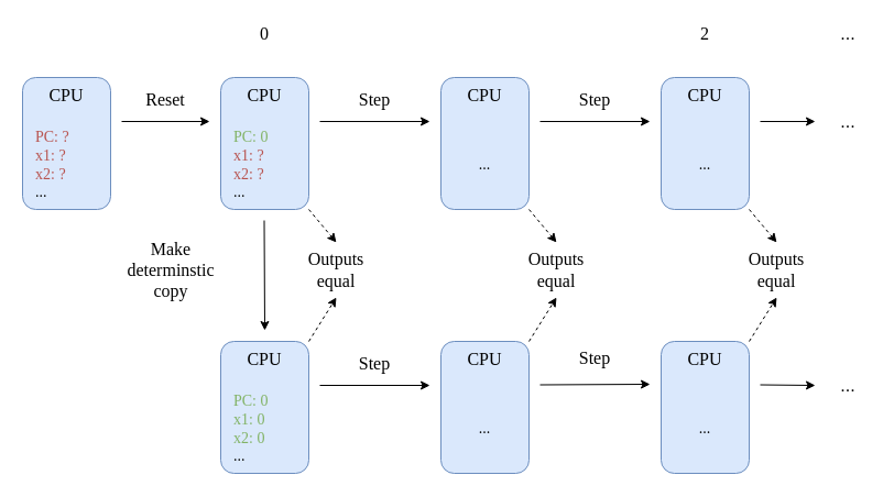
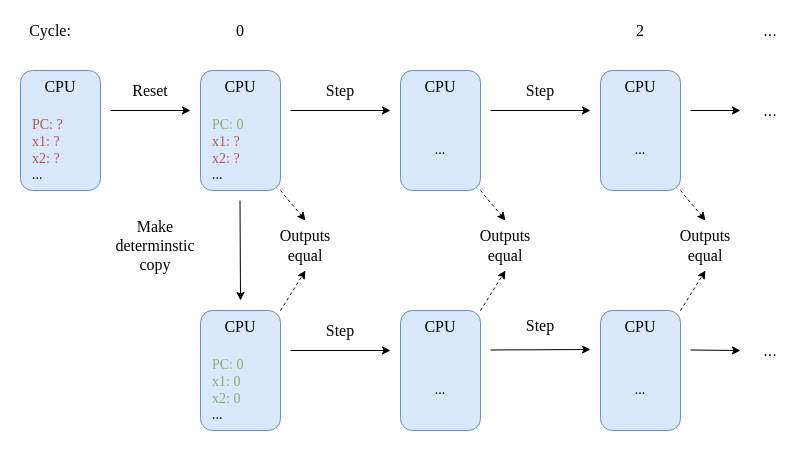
+ <mxCell id="24" value="Cycle:" style="text;html=1;strokeColor=none;fillColor=none;align=center;verticalAlign=middle;whiteSpace=wrap;rounded=0;fontFamily=CMU Sans Serif;fontSize=16;" parent="1" vertex="1"><mxGeometry x="30" y="20" width="40" height="20" as="geometry" /></mxCell>
